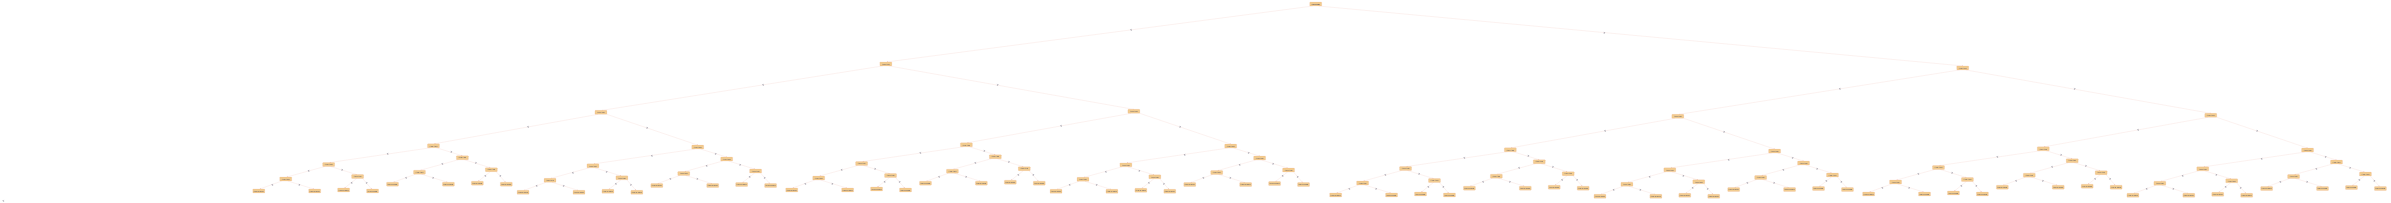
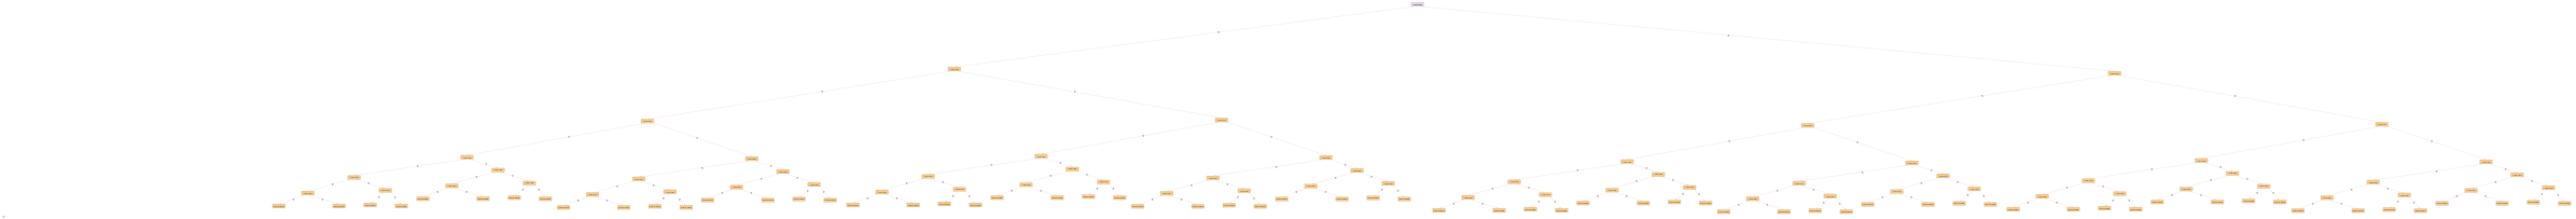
- <mxCell id="2" value="&lt;h1&gt;&lt;font style=&quot;font-size: 20px;&quot;&gt;A[1]:A[2]&lt;/font&gt;&lt;/h1&gt;" style="rounded=1;whiteSpace=wrap;html=1;labelBackgroundColor=none;fillColor=#F2CC8F;strokeColor=#E07A5F;fontColor=#393C56;" vertex="1" parent="1"><mxGeometry x="10610" y="20" width="120" height="40" as="geometry" /></mxCell>
+ <mxCell id="2" value="&lt;h1&gt;&lt;font style=&quot;font-size: 20px;&quot;&gt;A[1]:A[2]&lt;/font&gt;&lt;/h1&gt;" style="rounded=1;whiteSpace=wrap;html=1;labelBackgroundColor=none;fillColor=#e1d5e7;strokeColor=#E07A5F;fontColor=#393C56;" vertex="1" parent="1"><mxGeometry x="10610" y="20" width="120" height="40" as="geometry" /></mxCell>
